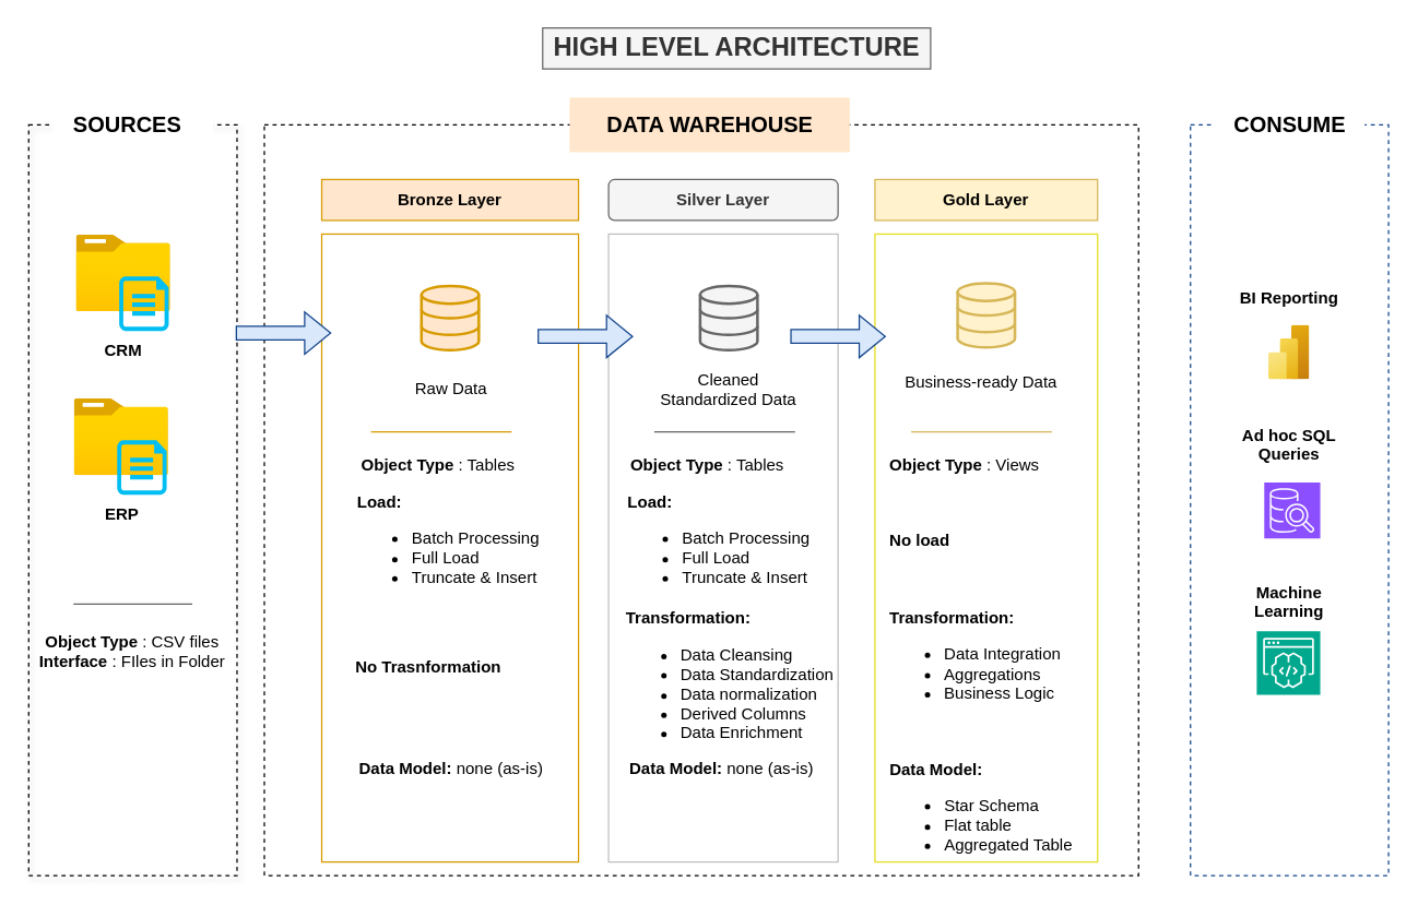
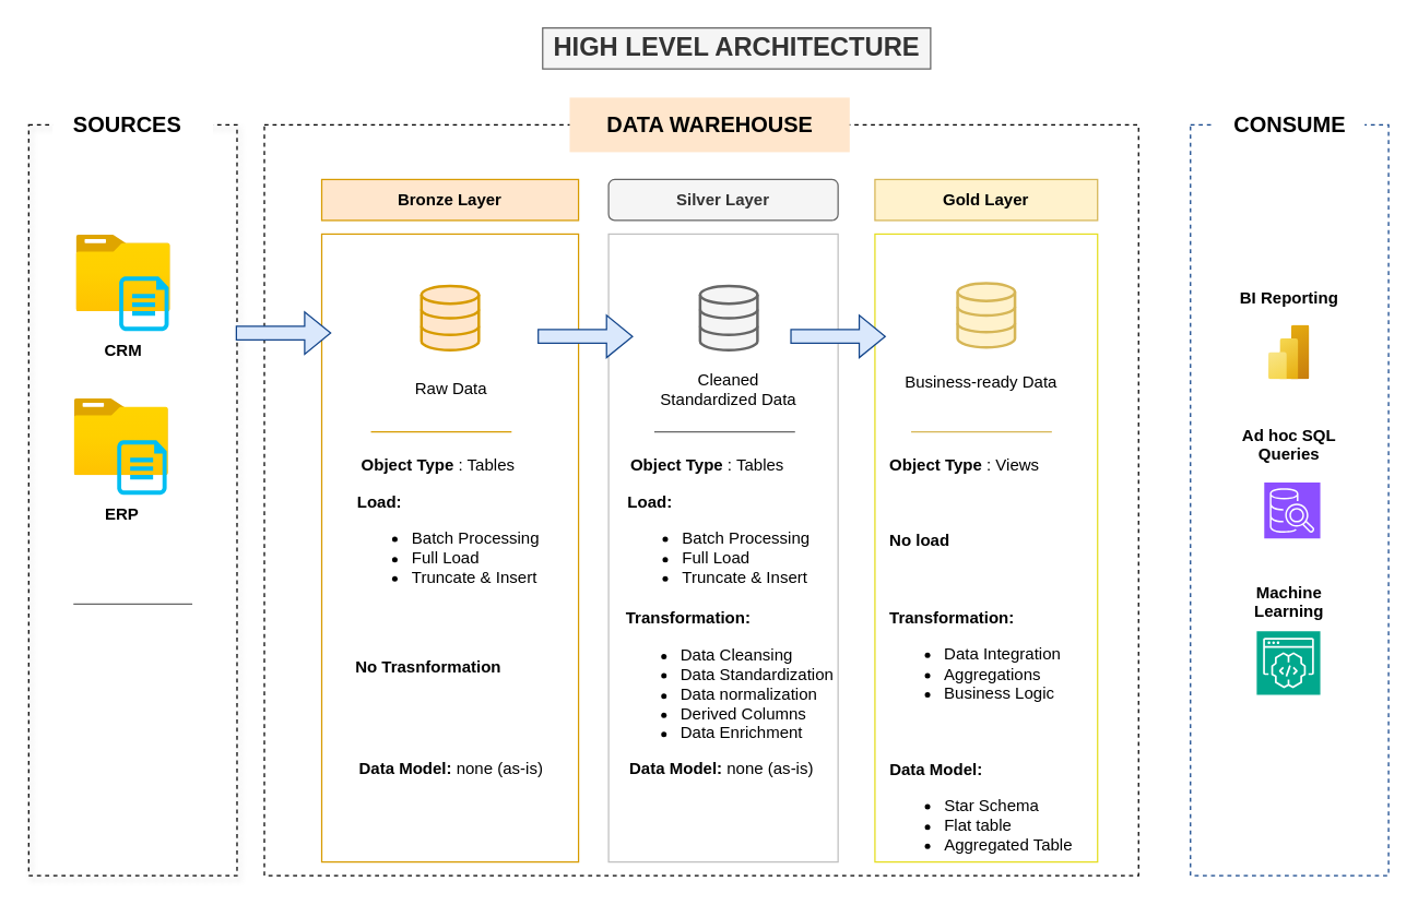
- <mxCell id="23" value="&lt;b&gt;Object Type&lt;/b&gt; : CSV files&lt;div&gt;&lt;b&gt;Interface&lt;/b&gt; : FIles in Folder&lt;/div&gt;" style="text;html=1;align=center;verticalAlign=middle;whiteSpace=wrap;rounded=0;" parent="1" vertex="1"><mxGeometry x="27.38" y="462" width="138.75" height="30" as="geometry" /></mxCell>
